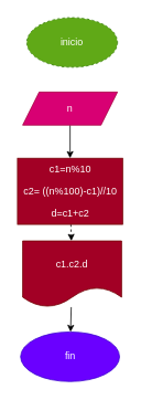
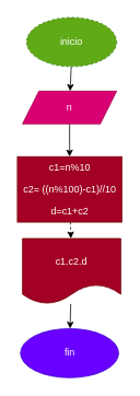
+ <mxCell id="2" value="" style="edgeStyle=none;html=1;" parent="1" source="3" target="5" edge="1"><mxGeometry relative="1" as="geometry" /></mxCell>
